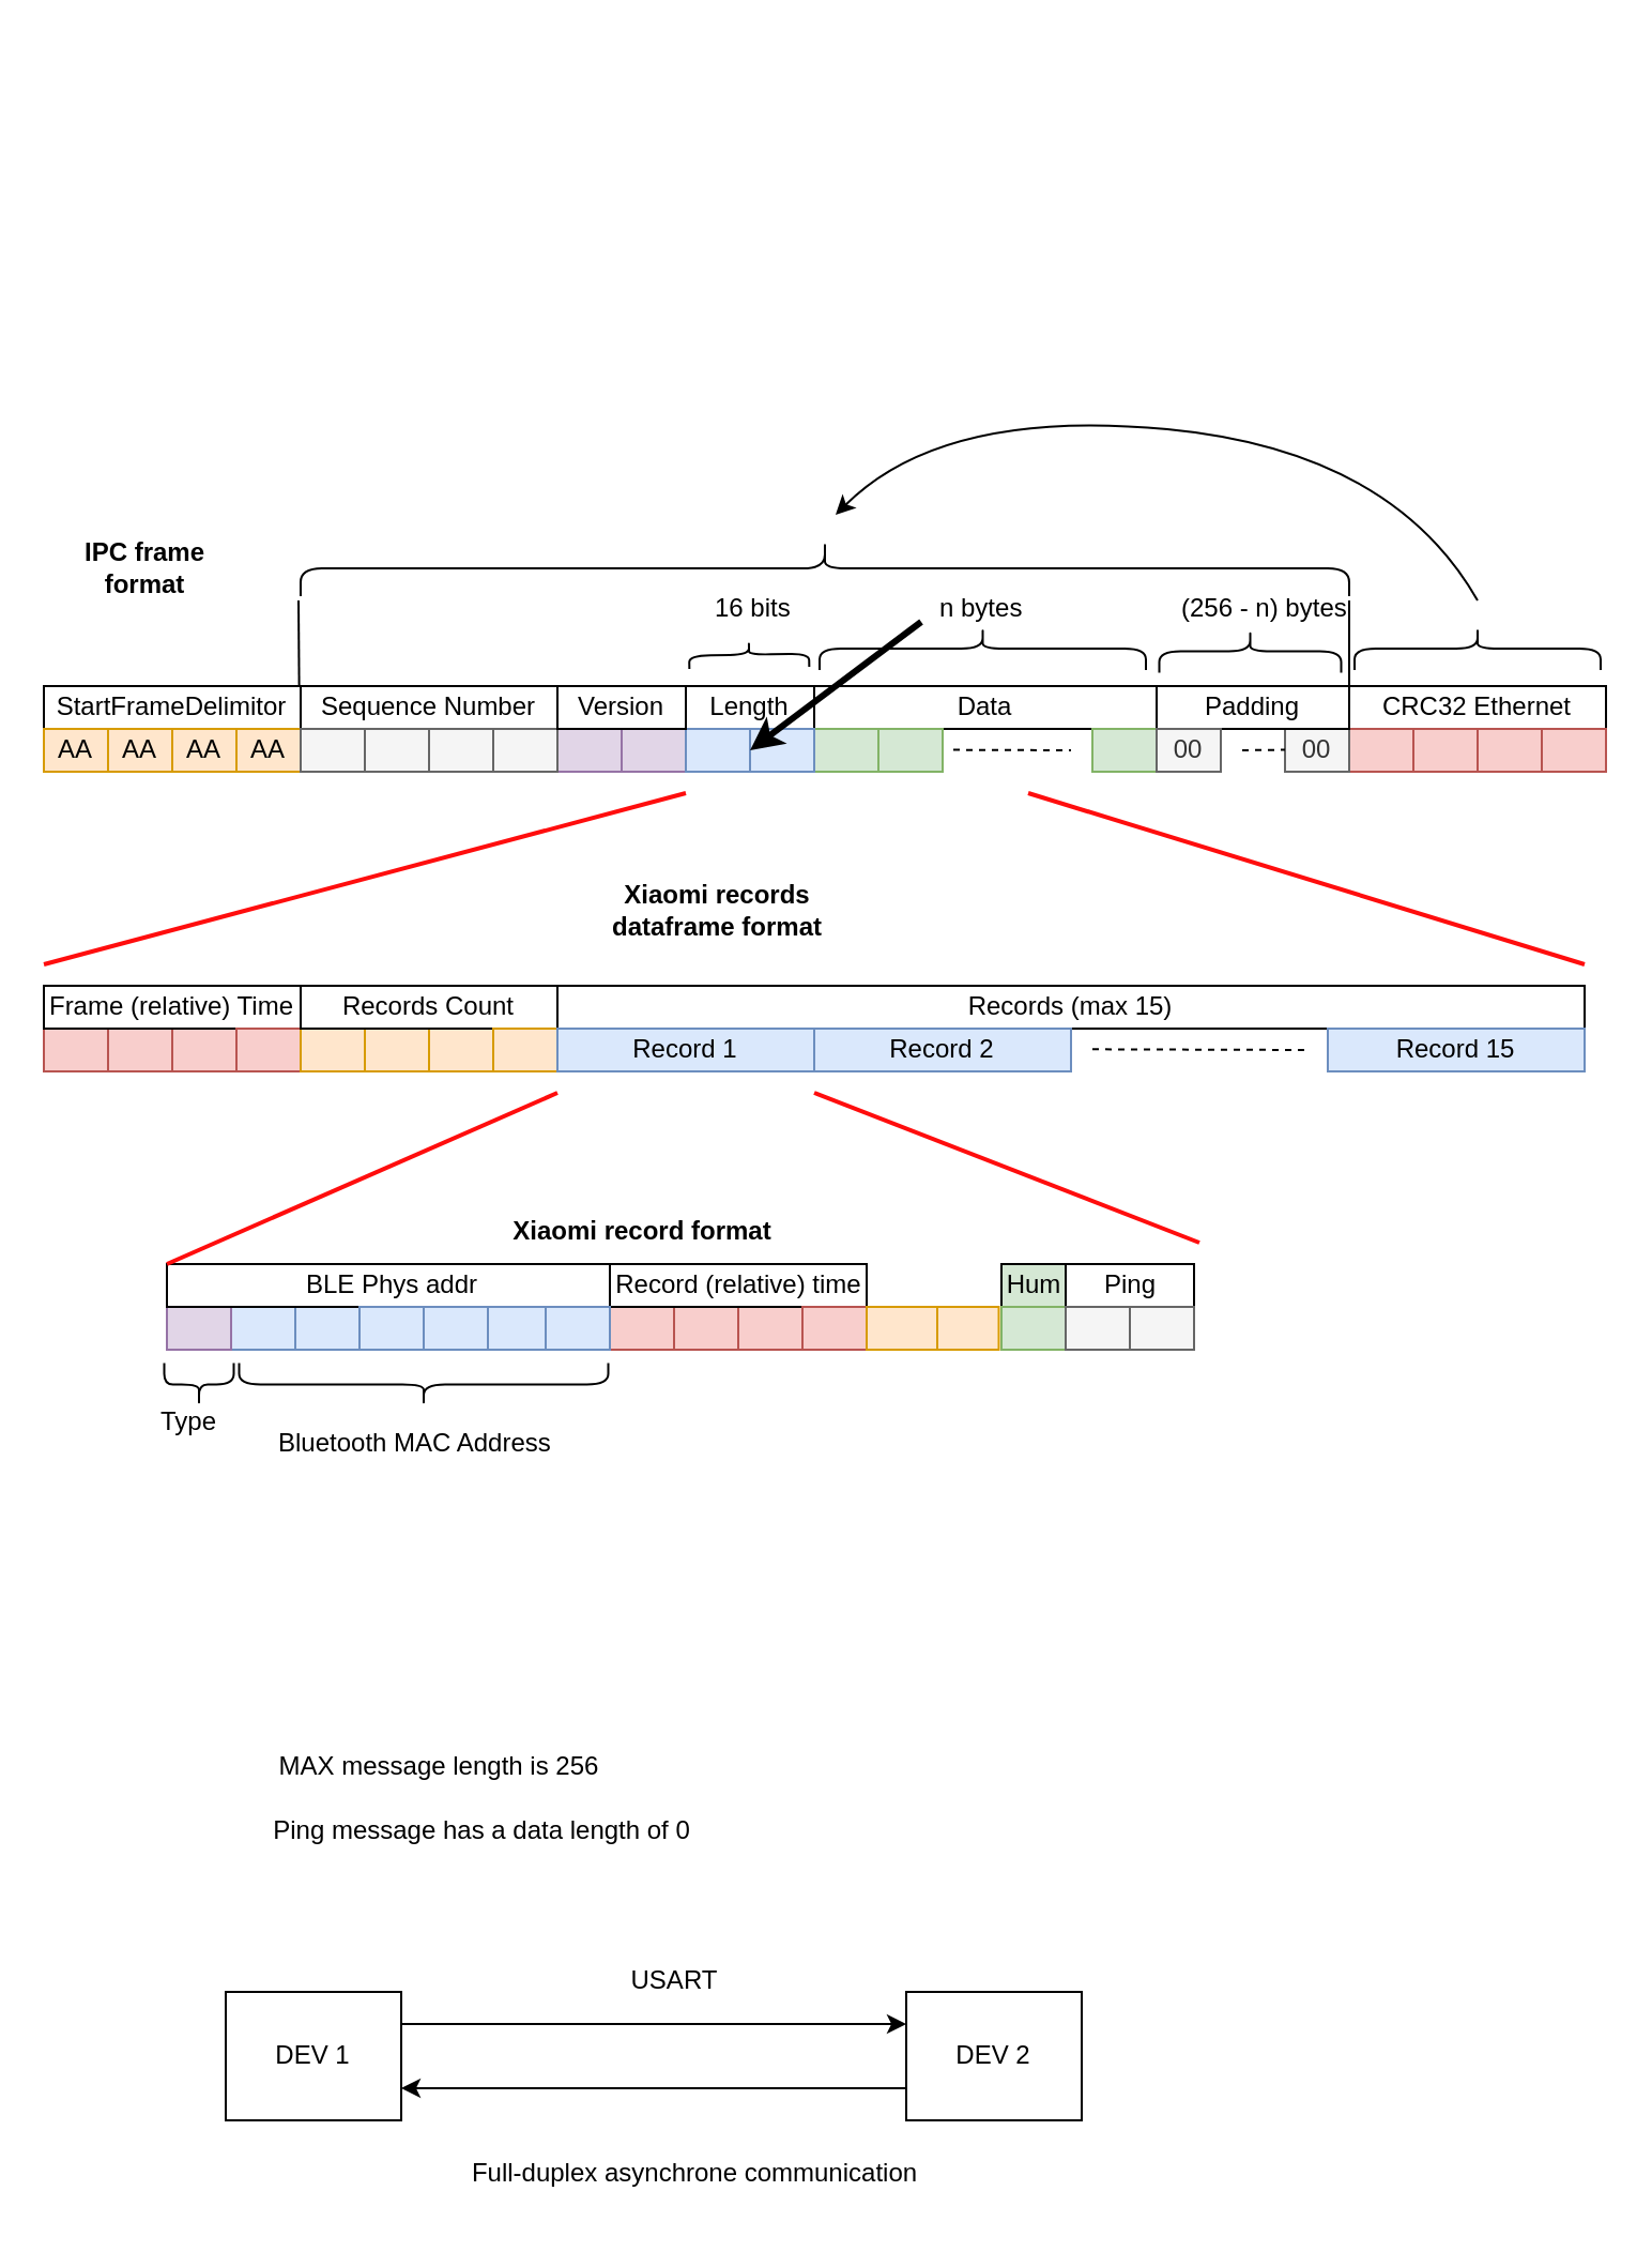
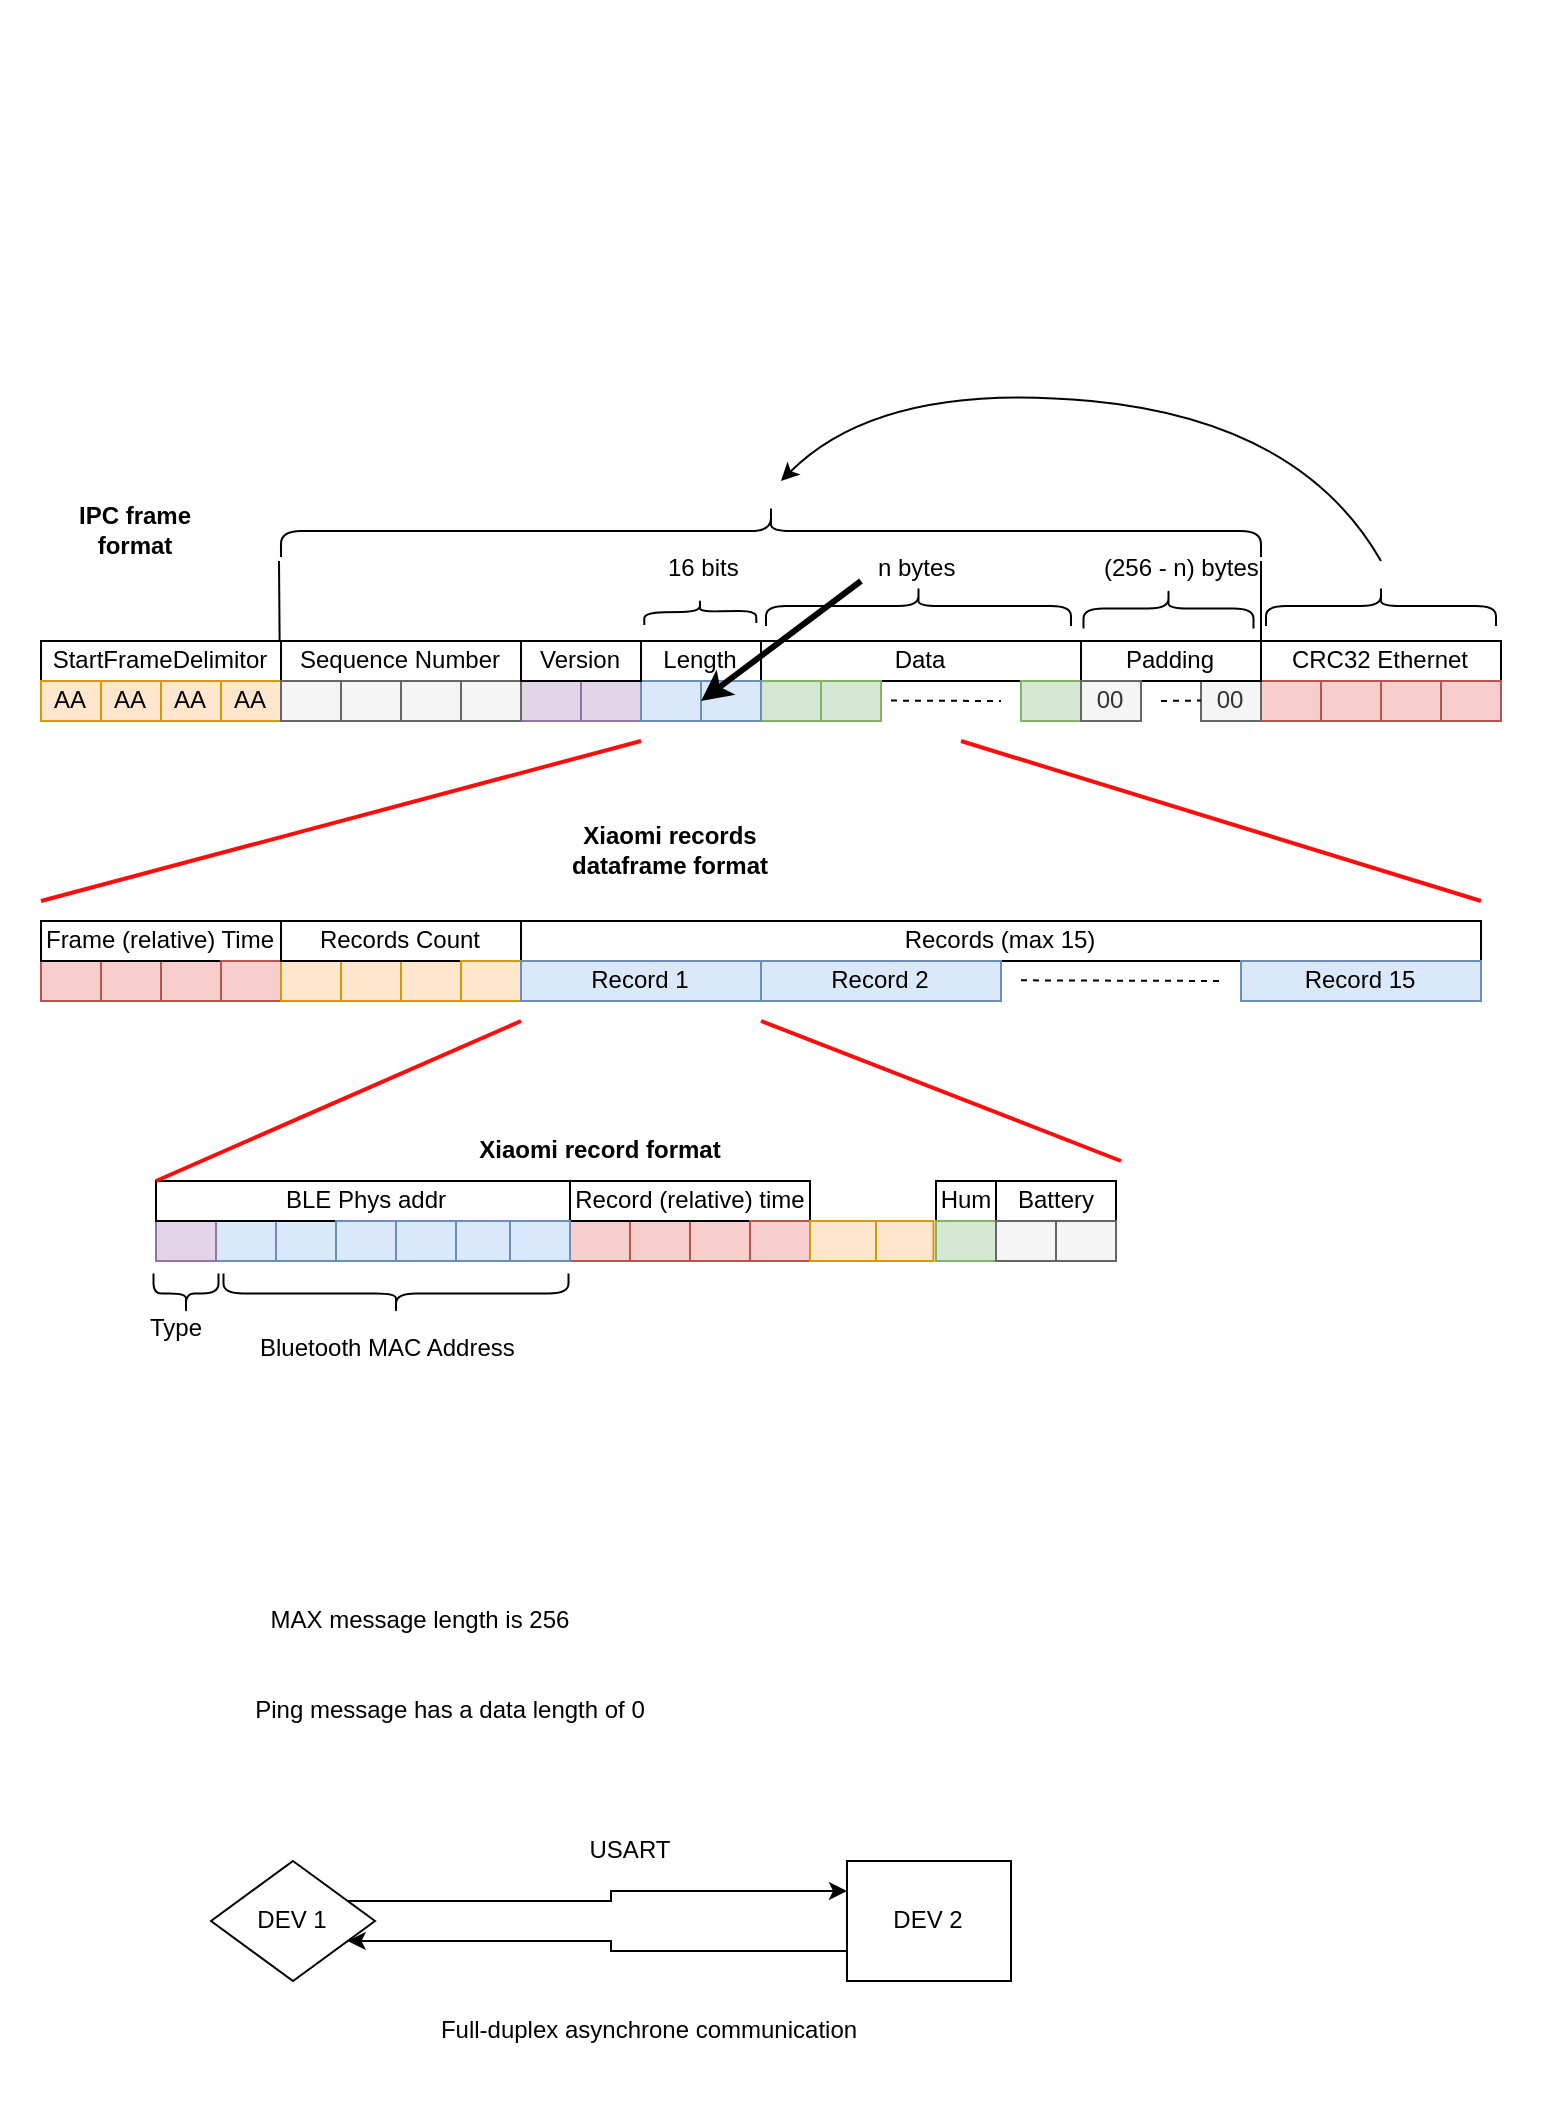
- <mxCell id="84" value="Hum" style="rounded=0;whiteSpace=wrap;html=1;fillColor=#d5e8d4;" parent="1" vertex="1"><mxGeometry x="467.5" y="590" width="30" height="20" as="geometry" /></mxCell>
+ <mxCell id="84" value="Hum" style="rounded=0;whiteSpace=wrap;html=1;" parent="1" vertex="1"><mxGeometry x="467.5" y="590" width="30" height="20" as="geometry" /></mxCell>
- <mxCell id="86" value="Ping" style="rounded=0;whiteSpace=wrap;html=1;" parent="1" vertex="1"><mxGeometry x="497.5" y="590" width="60" height="20" as="geometry" /></mxCell>
+ <mxCell id="86" value="Battery" style="rounded=0;whiteSpace=wrap;html=1;" parent="1" vertex="1"><mxGeometry x="497.5" y="590" width="60" height="20" as="geometry" /></mxCell>
- <mxCell id="29" value="MAX message length is 256" style="text;html=1;strokeColor=none;fillColor=none;align=center;verticalAlign=middle;whiteSpace=wrap;rounded=0;" parent="1" vertex="1"><mxGeometry x="105" y="810" width="200" height="30" as="geometry" /></mxCell>
+ <mxCell id="29" value="MAX message length is 256" style="text;html=1;strokeColor=none;fillColor=none;align=center;verticalAlign=middle;whiteSpace=wrap;rounded=0;" parent="1" vertex="1"><mxGeometry x="110" y="795" width="200" height="30" as="geometry" /></mxCell>
- <mxCell id="32" value="DEV 1" style="rounded=0;whiteSpace=wrap;html=1;" parent="1" vertex="1"><mxGeometry x="105" y="930" width="82" height="60" as="geometry" /></mxCell>
+ <mxCell id="32" value="DEV 1" style="rhombus;whiteSpace=wrap;html=1;" parent="1" vertex="1"><mxGeometry x="105" y="930" width="82" height="60" as="geometry" /></mxCell>
